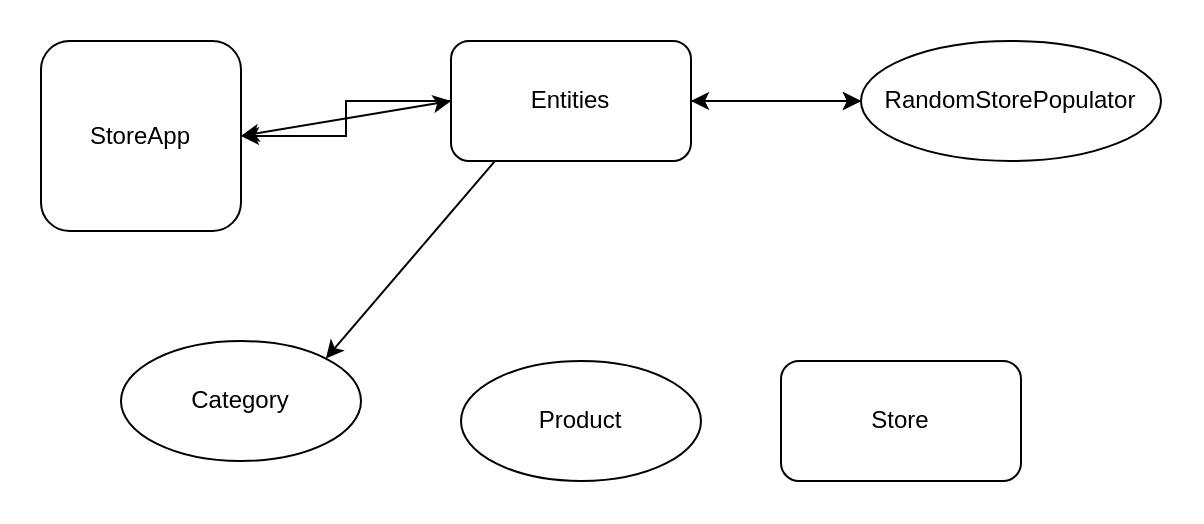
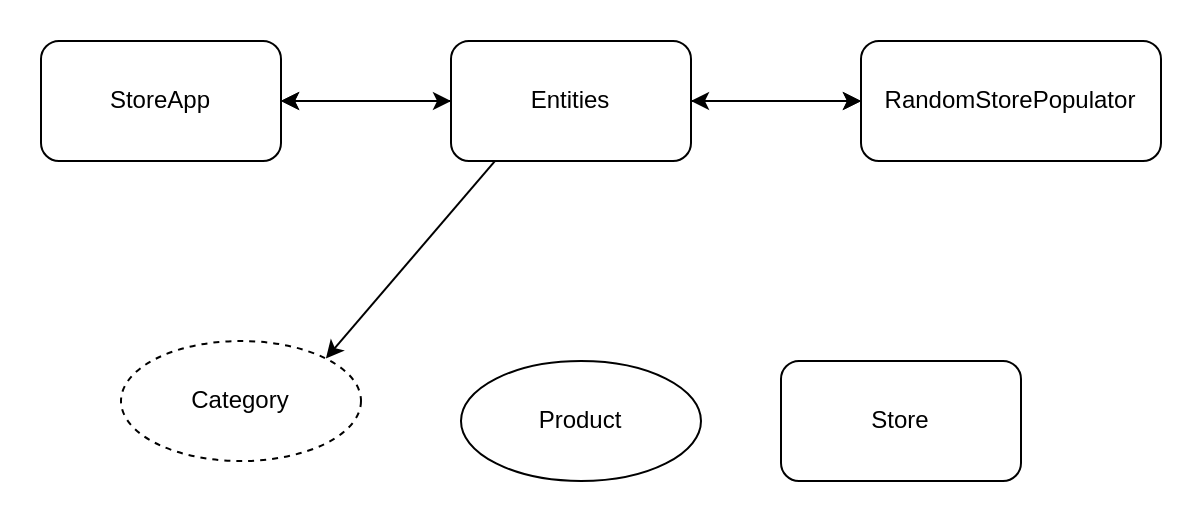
- <mxCell id="5" value="RandomStorePopulator" style="ellipse;whiteSpace=wrap;html=1;" parent="1" vertex="1"><mxGeometry x="430" y="20" width="150" height="60" as="geometry" /></mxCell>
+ <mxCell id="5" value="RandomStorePopulator" style="rounded=1;whiteSpace=wrap;html=1;" parent="1" vertex="1"><mxGeometry x="430" y="20" width="150" height="60" as="geometry" /></mxCell>
- <mxCell id="6" value="StoreApp" style="rounded=1;whiteSpace=wrap;html=1;" parent="1" vertex="1"><mxGeometry x="20" y="20" width="100" height="95" as="geometry" /></mxCell>
+ <mxCell id="6" value="StoreApp" style="rounded=1;whiteSpace=wrap;html=1;" parent="1" vertex="1"><mxGeometry x="20" y="20" width="120" height="60" as="geometry" /></mxCell>
- <mxCell id="9" value="Category" style="ellipse;whiteSpace=wrap;html=1;rounded=1;" parent="1" vertex="1"><mxGeometry x="60" y="170" width="120" height="60" as="geometry" /></mxCell>
+ <mxCell id="9" value="Category" style="ellipse;whiteSpace=wrap;html=1;rounded=1;dashed=1;" parent="1" vertex="1"><mxGeometry x="60" y="170" width="120" height="60" as="geometry" /></mxCell>
